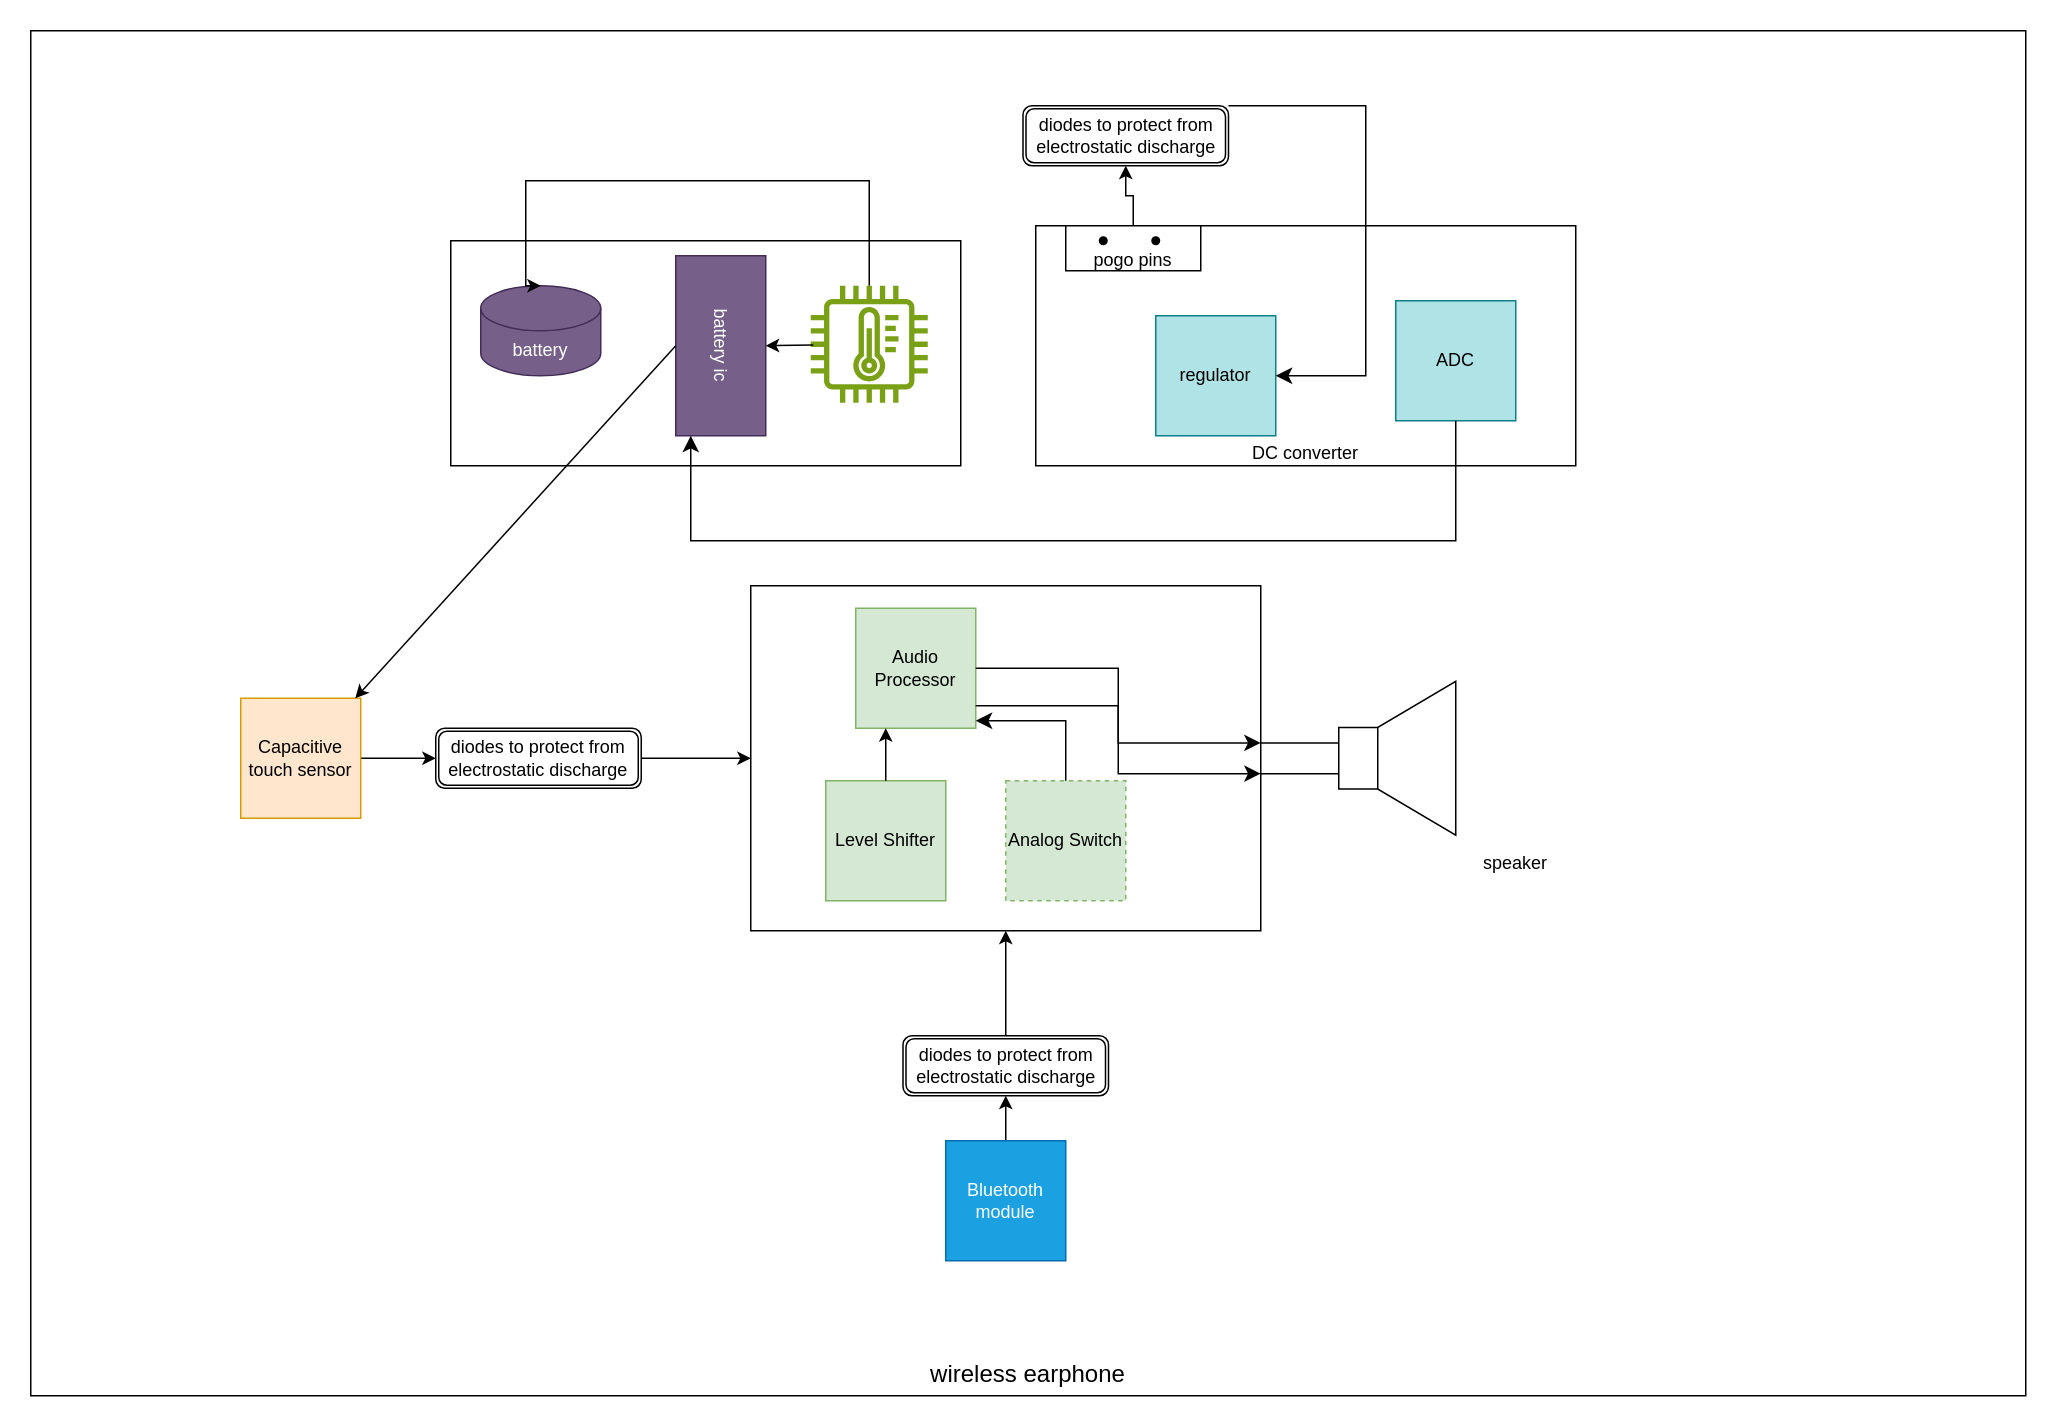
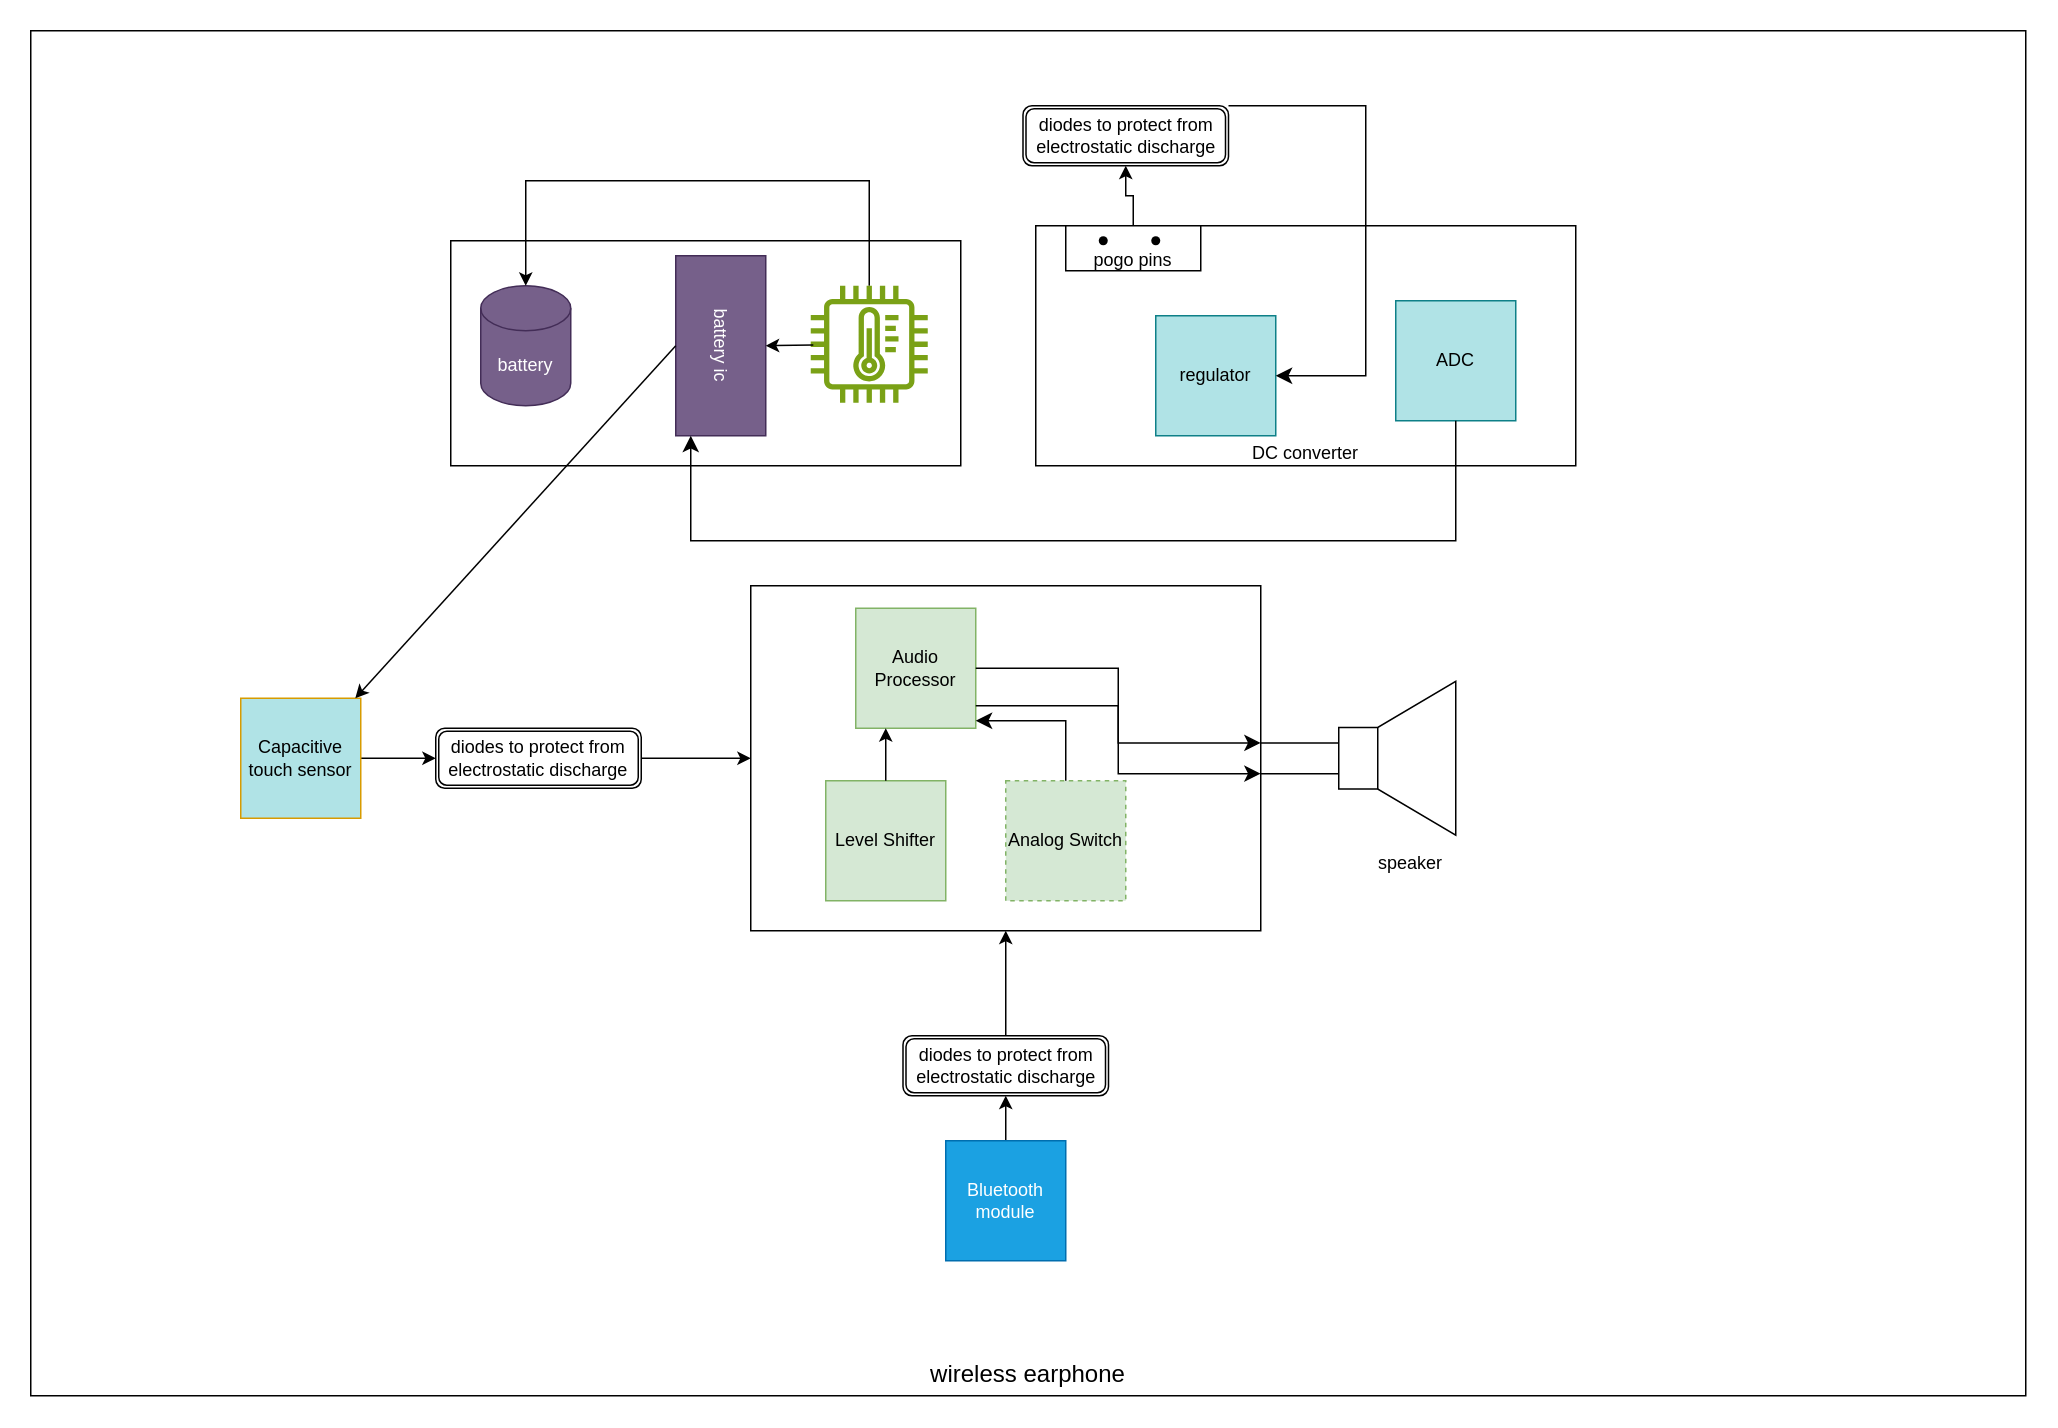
- <mxCell id="19" value="battery" style="shape=cylinder3;whiteSpace=wrap;html=1;boundedLbl=1;backgroundOutline=1;size=15;fillColor=#76608a;fontColor=#ffffff;strokeColor=#432D57;" vertex="1" parent="1"><mxGeometry x="320" y="190" width="80" height="60" as="geometry" /></mxCell>
+ <mxCell id="19" value="battery" style="shape=cylinder3;whiteSpace=wrap;html=1;boundedLbl=1;backgroundOutline=1;size=15;fillColor=#76608a;fontColor=#ffffff;strokeColor=#432D57;" vertex="1" parent="1"><mxGeometry x="320" y="190" width="60" height="80" as="geometry" /></mxCell>
- <mxCell id="11" value="Capacitive touch sensor" style="whiteSpace=wrap;html=1;aspect=fixed;fillColor=#ffe6cc;strokeColor=#d79b00;" vertex="1" parent="1"><mxGeometry x="160" y="465" width="80" height="80" as="geometry" /></mxCell>
+ <mxCell id="11" value="Capacitive touch sensor" style="whiteSpace=wrap;html=1;aspect=fixed;fillColor=#b0e3e6;strokeColor=#d79b00;" vertex="1" parent="1"><mxGeometry x="160" y="465" width="80" height="80" as="geometry" /></mxCell>
- <mxCell id="40" value="speaker" style="text;html=1;align=center;verticalAlign=middle;whiteSpace=wrap;rounded=0;" vertex="1" parent="1"><mxGeometry x="980" y="560" width="60" height="30" as="geometry" /></mxCell>
+ <mxCell id="40" value="speaker" style="text;html=1;align=center;verticalAlign=middle;whiteSpace=wrap;rounded=0;" vertex="1" parent="1"><mxGeometry x="910" y="560" width="60" height="30" as="geometry" /></mxCell>
